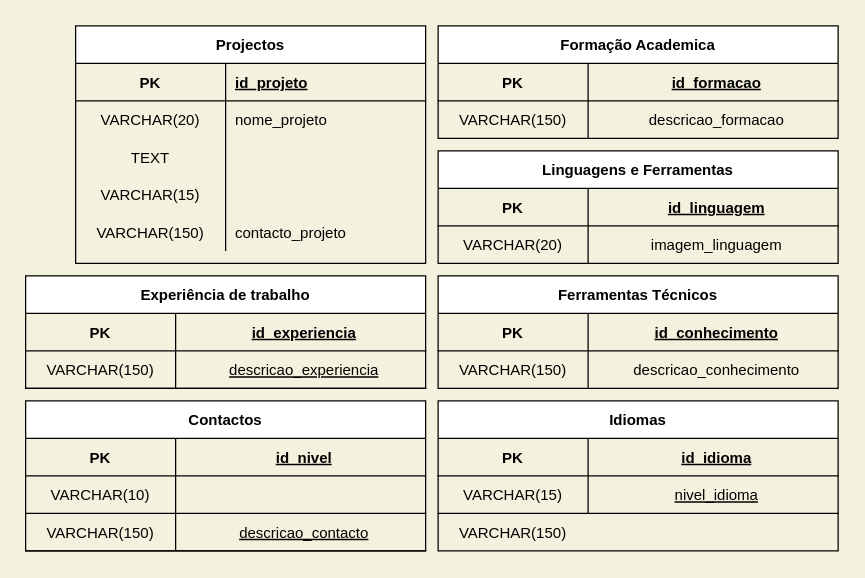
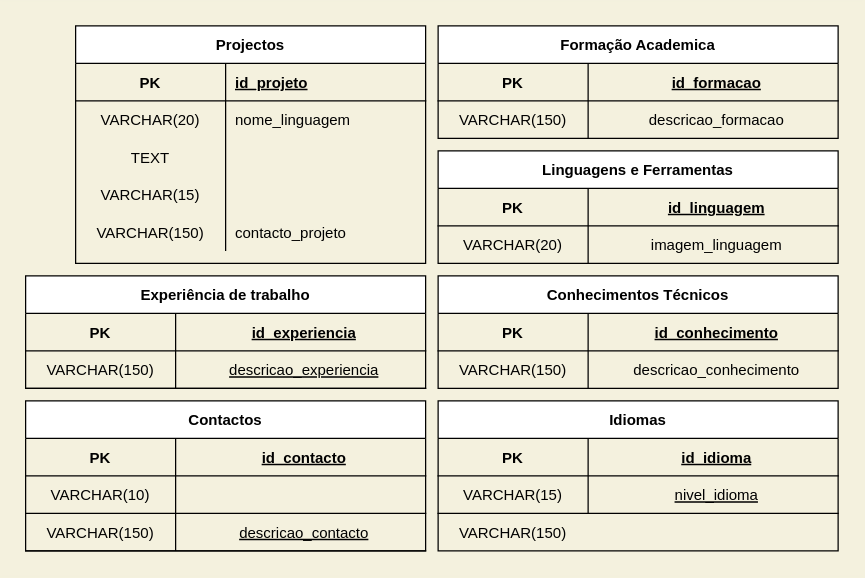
- <mxCell id="8" value="nome_projeto" style="shape=partialRectangle;connectable=0;fillColor=none;top=0;left=0;bottom=0;right=0;align=left;spacingLeft=6;overflow=hidden;" vertex="1" parent="6"><mxGeometry x="120" width="160" height="30" as="geometry" /></mxCell>
+ <mxCell id="8" value="nome_linguagem" style="shape=partialRectangle;connectable=0;fillColor=none;top=0;left=0;bottom=0;right=0;align=left;spacingLeft=6;overflow=hidden;" vertex="1" parent="6"><mxGeometry x="120" width="160" height="30" as="geometry" /></mxCell>
- <mxCell id="30" value="Ferramentas Técnicos" style="shape=table;startSize=30;container=1;collapsible=1;childLayout=tableLayout;fixedRows=1;rowLines=0;fontStyle=1;align=center;resizeLast=1;" vertex="1" parent="1"><mxGeometry x="350" y="220" width="320" height="90" as="geometry" /></mxCell>
+ <mxCell id="30" value="Conhecimentos Técnicos" style="shape=table;startSize=30;container=1;collapsible=1;childLayout=tableLayout;fixedRows=1;rowLines=0;fontStyle=1;align=center;resizeLast=1;" vertex="1" parent="1"><mxGeometry x="350" y="220" width="320" height="90" as="geometry" /></mxCell>
- <mxCell id="56" value="id_nivel" style="shape=partialRectangle;connectable=0;fillColor=none;top=0;left=0;bottom=0;right=0;align=center;spacingLeft=6;fontStyle=5;overflow=hidden;" vertex="1" parent="54"><mxGeometry x="120" width="200" height="30" as="geometry" /></mxCell>
+ <mxCell id="56" value="id_contacto" style="shape=partialRectangle;connectable=0;fillColor=none;top=0;left=0;bottom=0;right=0;align=center;spacingLeft=6;fontStyle=5;overflow=hidden;" vertex="1" parent="54"><mxGeometry x="120" width="200" height="30" as="geometry" /></mxCell>
